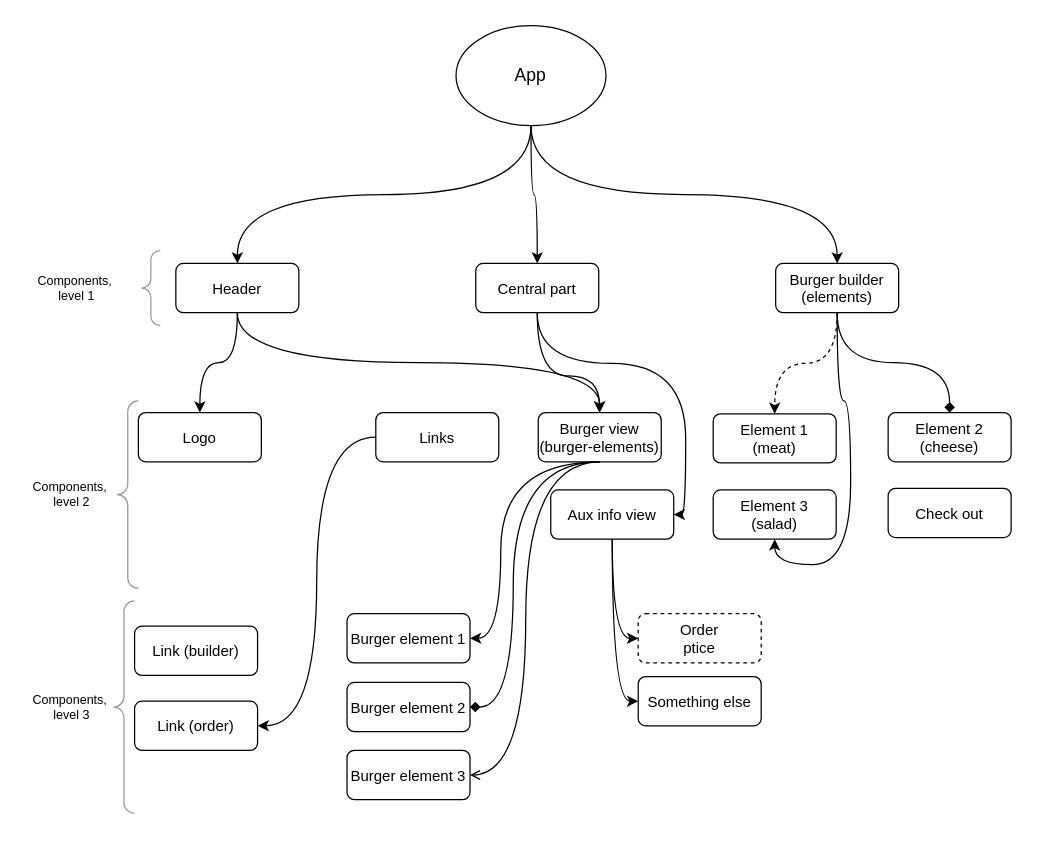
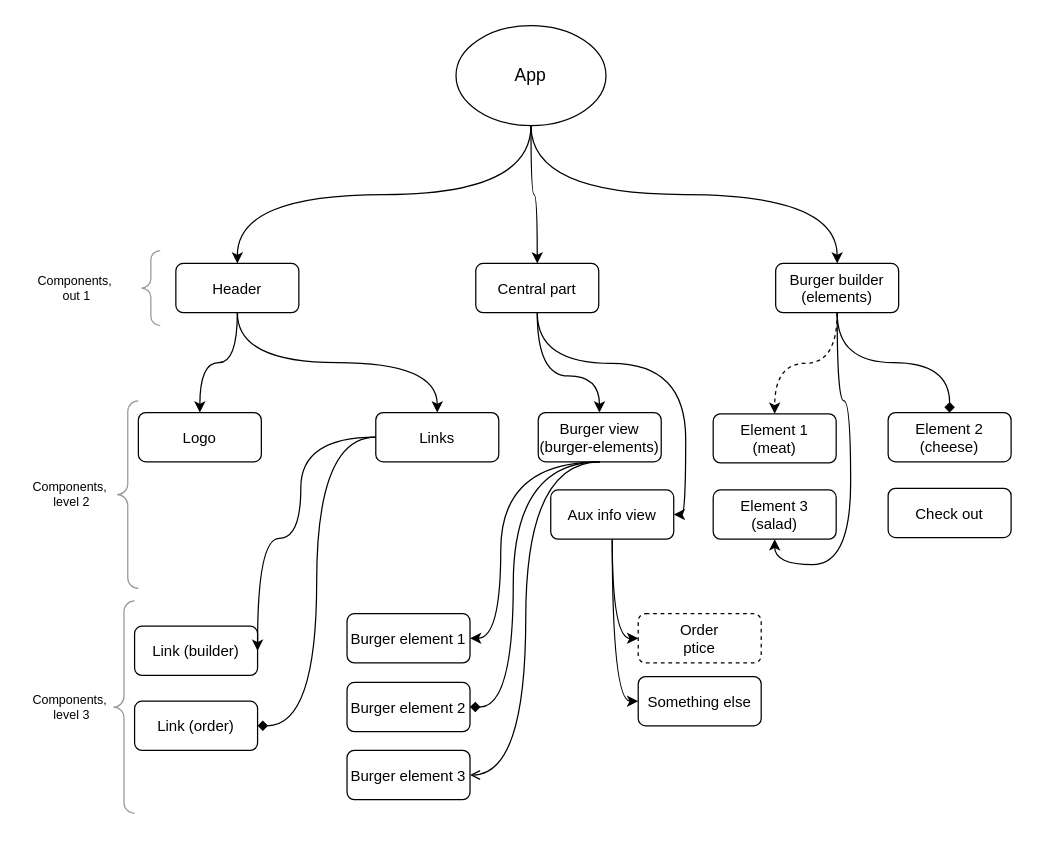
- <mxCell id="25" value="Components,&lt;br style=&quot;font-size: 10px;&quot;&gt;&amp;nbsp;level 1" style="text;html=1;align=center;verticalAlign=middle;resizable=0;points=[];autosize=1;fontSize=10;" parent="24" vertex="1"><mxGeometry y="15" width="70" height="30" as="geometry" /></mxCell>
+ <mxCell id="25" value="Components,&lt;br style=&quot;font-size: 10px;&quot;&gt;&amp;nbsp;out 1" style="text;html=1;align=center;verticalAlign=middle;resizable=0;points=[];autosize=1;fontSize=10;" parent="24" vertex="1"><mxGeometry y="15" width="70" height="30" as="geometry" /></mxCell>
- <mxCell id="7" value="" style="edgeStyle=orthogonalEdgeStyle;curved=1;rounded=0;orthogonalLoop=1;jettySize=auto;html=1;fontSize=24;exitX=0.5;exitY=1;exitDx=0;exitDy=0;" parent="2" source="3" target="9" edge="1"><mxGeometry relative="1" as="geometry" /></mxCell>
+ <mxCell id="7" value="" style="edgeStyle=orthogonalEdgeStyle;curved=1;rounded=0;orthogonalLoop=1;jettySize=auto;html=1;fontSize=24;exitX=0.5;exitY=1;exitDx=0;exitDy=0;" parent="2" source="3" target="13" edge="1"><mxGeometry relative="1" as="geometry" /></mxCell>
+ <mxCell id="17" value="" style="edgeStyle=orthogonalEdgeStyle;curved=1;rounded=0;orthogonalLoop=1;jettySize=auto;html=1;fontSize=24;entryX=1;entryY=0.5;entryDx=0;entryDy=0;" parent="2" source="13" target="16" edge="1"><mxGeometry relative="1" as="geometry"><Array as="points"><mxPoint x="220" y="329.31" /><mxPoint x="220" y="410.31" /></Array></mxGeometry></mxCell>
- <mxCell id="15" value="" style="edgeStyle=orthogonalEdgeStyle;curved=1;rounded=0;orthogonalLoop=1;jettySize=auto;html=1;fontSize=24;entryX=1;entryY=0.5;entryDx=0;entryDy=0;" parent="2" source="13" target="14" edge="1"><mxGeometry relative="1" as="geometry" /></mxCell>
+ <mxCell id="15" value="" style="edgeStyle=orthogonalEdgeStyle;curved=1;rounded=0;orthogonalLoop=1;jettySize=auto;html=1;fontSize=24;entryX=1;entryY=0.5;entryDx=0;entryDy=0;endArrow=diamond;" parent="2" source="13" target="14" edge="1"><mxGeometry relative="1" as="geometry" /></mxCell>
